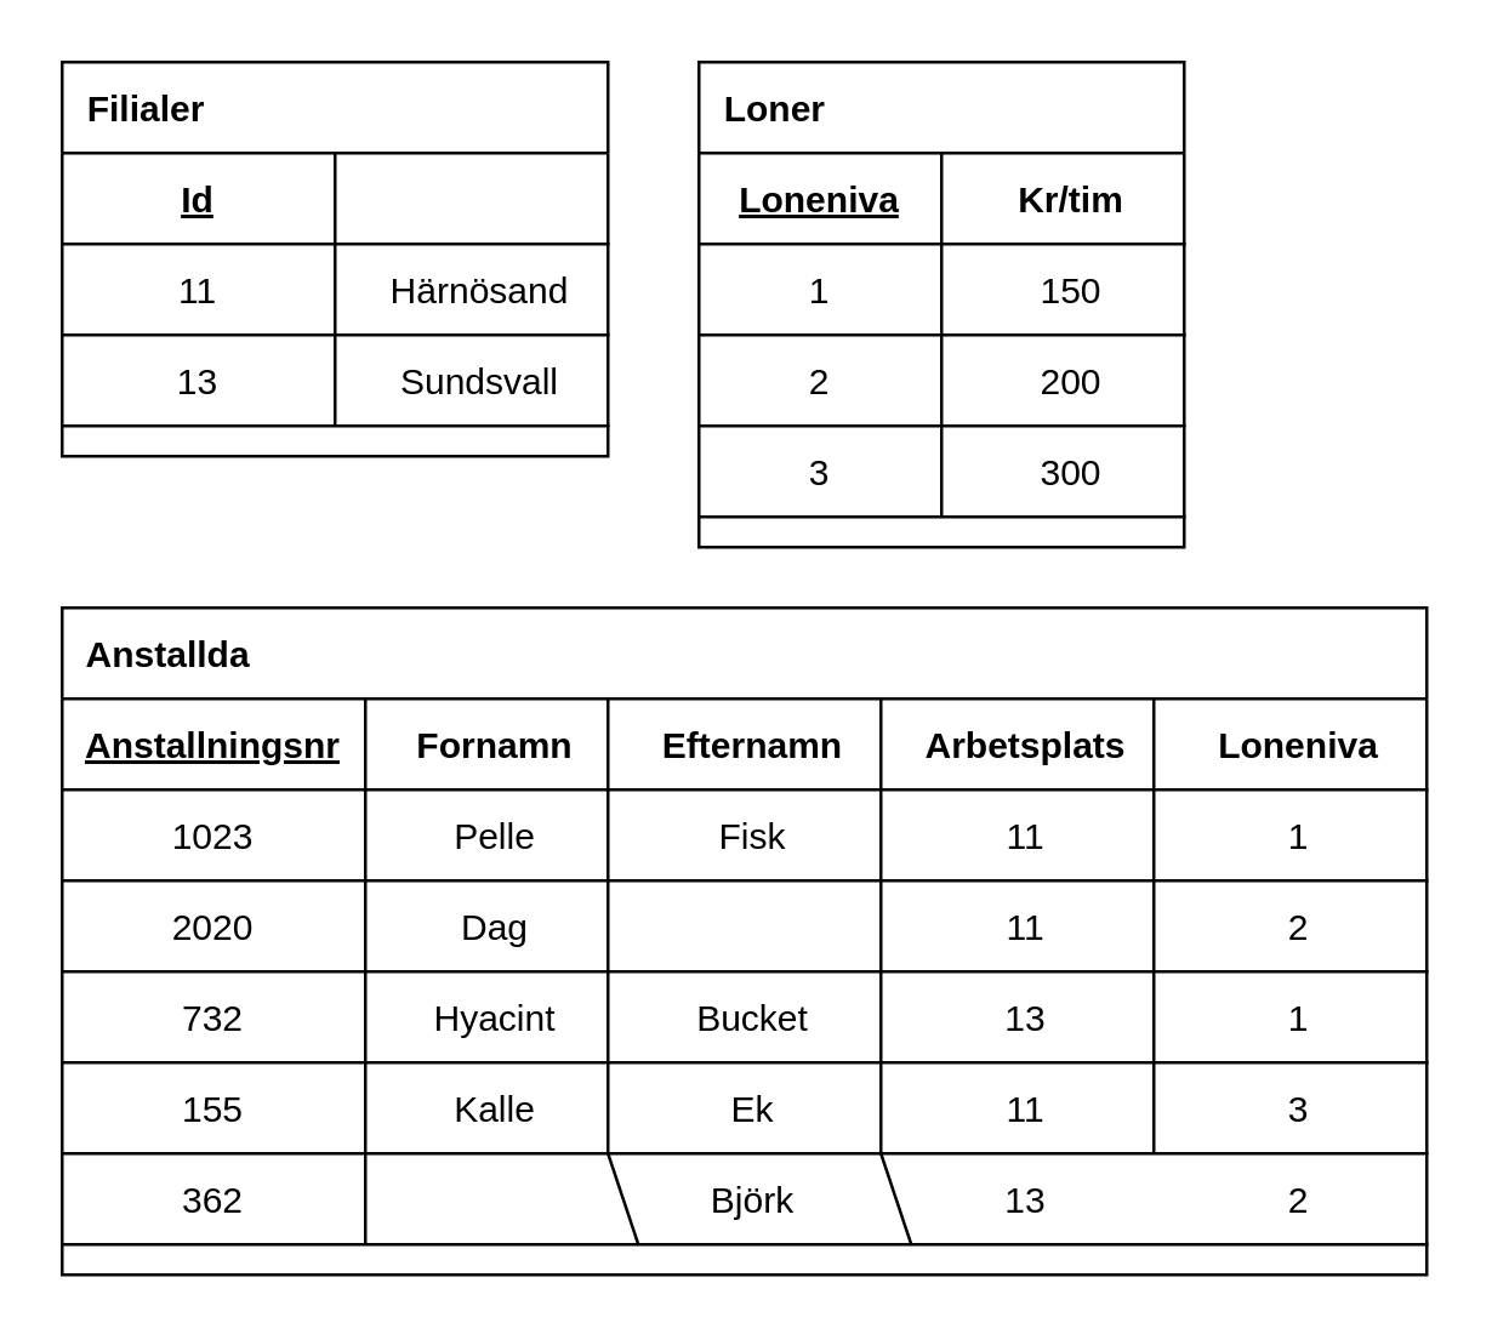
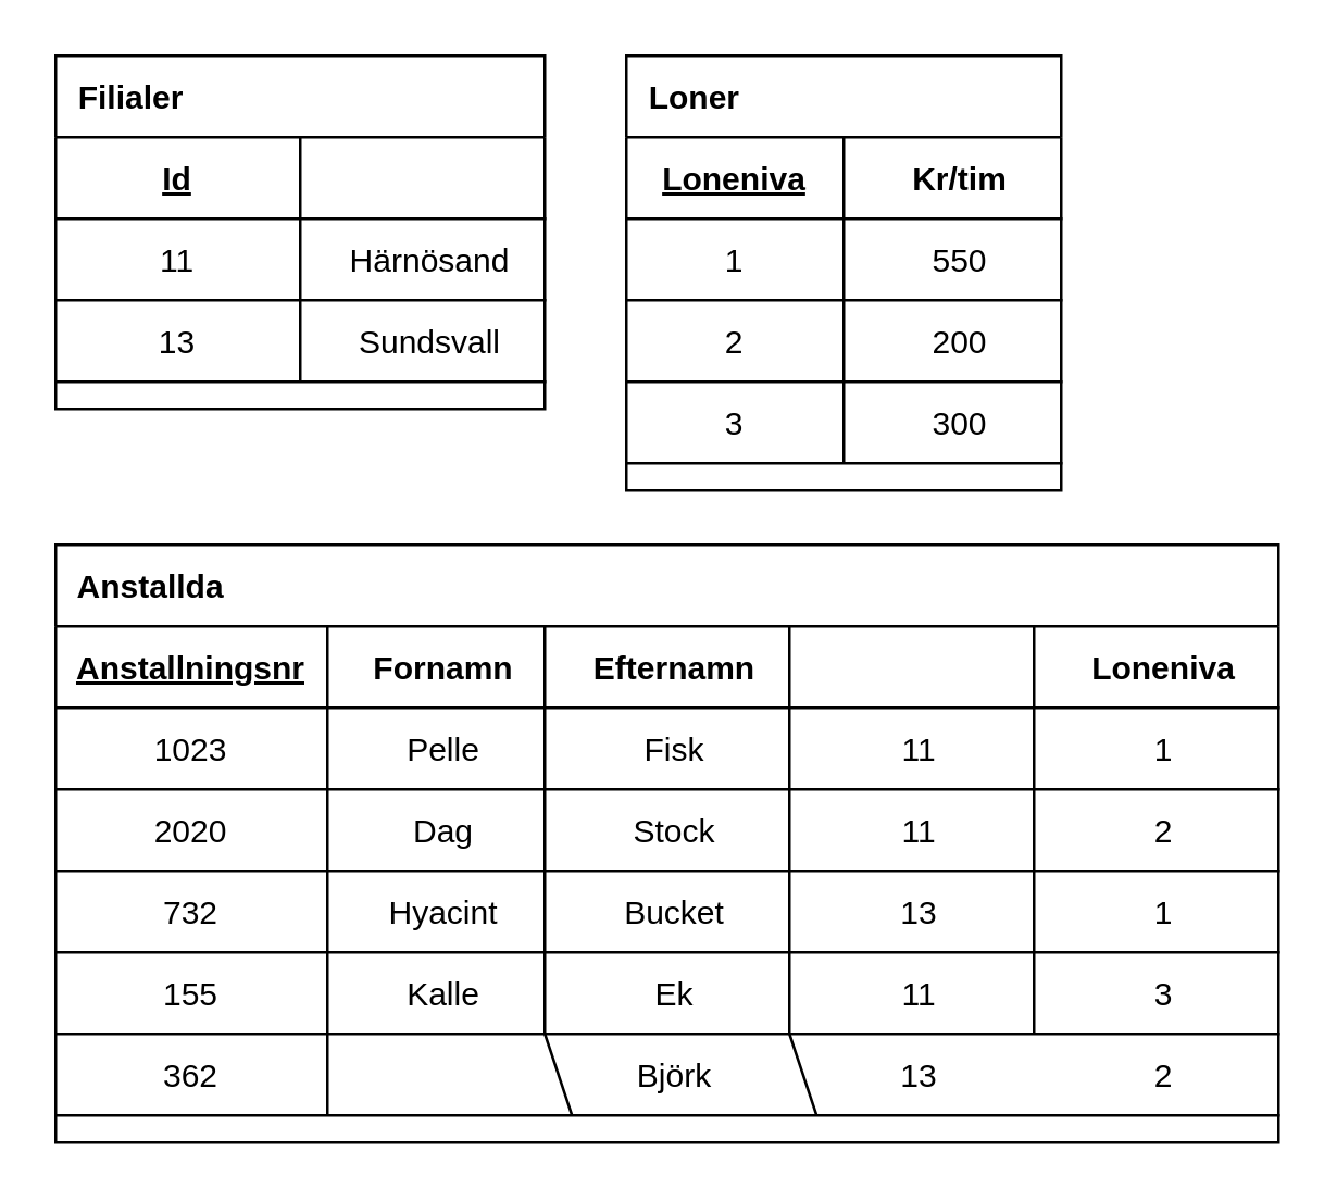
- <mxCell id="53" value="150" style="shape=partialRectangle;connectable=0;fillColor=none;top=0;left=0;bottom=0;right=0;align=center;spacingLeft=6;fontStyle=0;overflow=hidden;" vertex="1" parent="51"><mxGeometry x="80" width="80" height="30" as="geometry" /></mxCell>
+ <mxCell id="53" value="550" style="shape=partialRectangle;connectable=0;fillColor=none;top=0;left=0;bottom=0;right=0;align=center;spacingLeft=6;fontStyle=0;overflow=hidden;" vertex="1" parent="51"><mxGeometry x="80" width="80" height="30" as="geometry" /></mxCell>
- <mxCell id="16" value="Arbetsplats" style="shape=partialRectangle;connectable=0;fillColor=none;top=0;left=0;bottom=0;right=0;align=center;spacingLeft=6;fontStyle=1;overflow=hidden;" vertex="1" parent="12"><mxGeometry x="270" width="90" height="30" as="geometry" /></mxCell>
+ <mxCell id="27" value="Stock" style="shape=partialRectangle;connectable=0;fillColor=none;top=0;left=0;bottom=0;right=0;align=center;spacingLeft=6;fontStyle=0;overflow=hidden;" vertex="1" parent="24"><mxGeometry x="180" width="90" height="30" as="geometry" /></mxCell>
